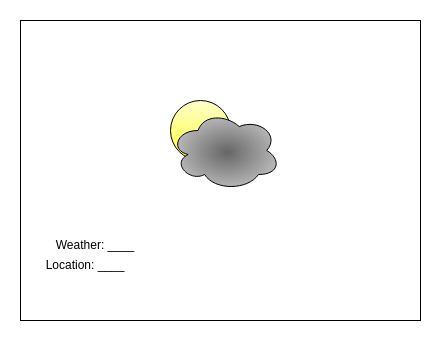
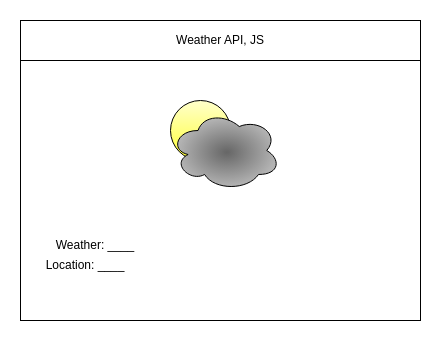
+ <mxCell id="3" value="Weather API, JS" style="rounded=0;whiteSpace=wrap;html=1;" parent="1" vertex="1"><mxGeometry x="20" y="20" width="400" height="40" as="geometry" /></mxCell>
